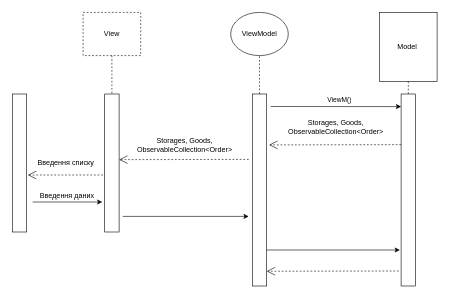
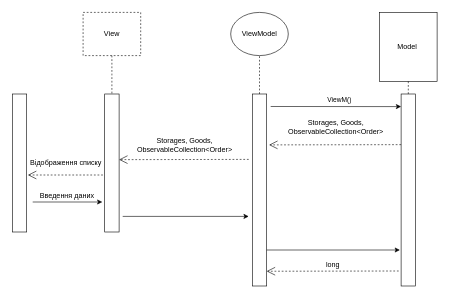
- <mxCell id="19" value="Введення списку" style="text;html=1;align=center;verticalAlign=middle;resizable=0;points=[];autosize=1;" vertex="1" parent="1"><mxGeometry x="44" y="261" width="130" height="20" as="geometry" /></mxCell>
+ <mxCell id="19" value="Відображення списку" style="text;html=1;align=center;verticalAlign=middle;resizable=0;points=[];autosize=1;" vertex="1" parent="1"><mxGeometry x="44" y="261" width="130" height="20" as="geometry" /></mxCell>
+ <mxCell id="24" value="long" style="text;html=1;align=center;verticalAlign=middle;resizable=0;points=[];autosize=1;" vertex="1" parent="1"><mxGeometry x="534" y="431" width="40" height="20" as="geometry" /></mxCell>
